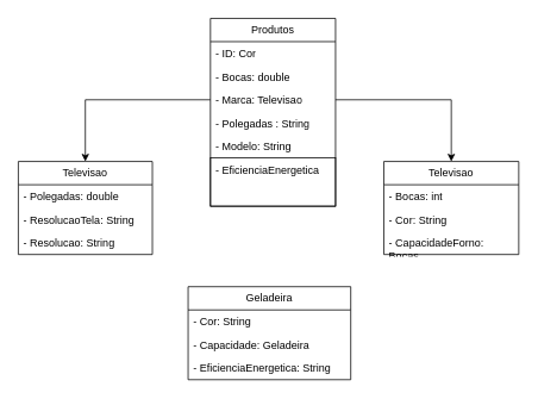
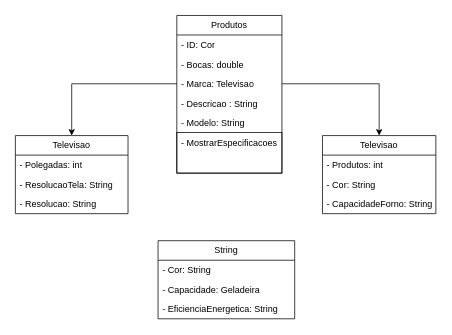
- <mxCell id="6" value="- Polegadas : String" style="text;strokeColor=none;fillColor=none;align=left;verticalAlign=top;spacingLeft=4;spacingRight=4;overflow=hidden;rotatable=0;points=[[0,0.5],[1,0.5]];portConstraint=eastwest;whiteSpace=wrap;html=1;" vertex="1" parent="2"><mxGeometry y="104" width="140" height="26" as="geometry" /></mxCell>
+ <mxCell id="6" value="- Descricao : String" style="text;strokeColor=none;fillColor=none;align=left;verticalAlign=top;spacingLeft=4;spacingRight=4;overflow=hidden;rotatable=0;points=[[0,0.5],[1,0.5]];portConstraint=eastwest;whiteSpace=wrap;html=1;" vertex="1" parent="2"><mxGeometry y="104" width="140" height="26" as="geometry" /></mxCell>
- <mxCell id="8" value="- EficienciaEnergetica" style="text;strokeColor=default;fillColor=none;align=left;verticalAlign=top;spacingLeft=4;spacingRight=4;overflow=hidden;rotatable=0;points=[[0,0.5],[1,0.5]];portConstraint=eastwest;whiteSpace=wrap;html=1;" vertex="1" parent="2"><mxGeometry y="156" width="140" height="54" as="geometry" /></mxCell>
+ <mxCell id="8" value="- MostrarEspecificacoes" style="text;strokeColor=default;fillColor=none;align=left;verticalAlign=top;spacingLeft=4;spacingRight=4;overflow=hidden;rotatable=0;points=[[0,0.5],[1,0.5]];portConstraint=eastwest;whiteSpace=wrap;html=1;" vertex="1" parent="2"><mxGeometry y="156" width="140" height="54" as="geometry" /></mxCell>
- <mxCell id="10" value="- Polegadas: double" style="text;strokeColor=none;fillColor=none;align=left;verticalAlign=top;spacingLeft=4;spacingRight=4;overflow=hidden;rotatable=0;points=[[0,0.5],[1,0.5]];portConstraint=eastwest;whiteSpace=wrap;html=1;" vertex="1" parent="9"><mxGeometry y="26" width="150" height="26" as="geometry" /></mxCell>
+ <mxCell id="10" value="- Polegadas: int" style="text;strokeColor=none;fillColor=none;align=left;verticalAlign=top;spacingLeft=4;spacingRight=4;overflow=hidden;rotatable=0;points=[[0,0.5],[1,0.5]];portConstraint=eastwest;whiteSpace=wrap;html=1;" vertex="1" parent="9"><mxGeometry y="26" width="150" height="26" as="geometry" /></mxCell>
- <mxCell id="19" value="- Bocas: int" style="text;strokeColor=none;fillColor=none;align=left;verticalAlign=top;spacingLeft=4;spacingRight=4;overflow=hidden;rotatable=0;points=[[0,0.5],[1,0.5]];portConstraint=eastwest;whiteSpace=wrap;html=1;" vertex="1" parent="18"><mxGeometry y="26" width="151" height="26" as="geometry" /></mxCell>
+ <mxCell id="19" value="- Produtos: int" style="text;strokeColor=none;fillColor=none;align=left;verticalAlign=top;spacingLeft=4;spacingRight=4;overflow=hidden;rotatable=0;points=[[0,0.5],[1,0.5]];portConstraint=eastwest;whiteSpace=wrap;html=1;" vertex="1" parent="18"><mxGeometry y="26" width="151" height="26" as="geometry" /></mxCell>
- <mxCell id="21" value="- CapacidadeForno: Bocas" style="text;strokeColor=none;fillColor=none;align=left;verticalAlign=top;spacingLeft=4;spacingRight=4;overflow=hidden;rotatable=0;points=[[0,0.5],[1,0.5]];portConstraint=eastwest;whiteSpace=wrap;html=1;" vertex="1" parent="18"><mxGeometry y="78" width="151" height="26" as="geometry" /></mxCell>
+ <mxCell id="21" value="- CapacidadeForno: String" style="text;strokeColor=none;fillColor=none;align=left;verticalAlign=top;spacingLeft=4;spacingRight=4;overflow=hidden;rotatable=0;points=[[0,0.5],[1,0.5]];portConstraint=eastwest;whiteSpace=wrap;html=1;" vertex="1" parent="18"><mxGeometry y="78" width="151" height="26" as="geometry" /></mxCell>
- <mxCell id="14" value="Geladeira" style="swimlane;fontStyle=0;childLayout=stackLayout;horizontal=1;startSize=26;fillColor=none;horizontalStack=0;resizeParent=1;resizeParentMax=0;resizeLast=0;collapsible=1;marginBottom=0;whiteSpace=wrap;html=1;" vertex="1" parent="1"><mxGeometry x="210" y="320" width="182" height="104" as="geometry" /></mxCell>
+ <mxCell id="14" value="String" style="swimlane;fontStyle=0;childLayout=stackLayout;horizontal=1;startSize=26;fillColor=none;horizontalStack=0;resizeParent=1;resizeParentMax=0;resizeLast=0;collapsible=1;marginBottom=0;whiteSpace=wrap;html=1;" vertex="1" parent="1"><mxGeometry x="210" y="320" width="182" height="104" as="geometry" /></mxCell>
